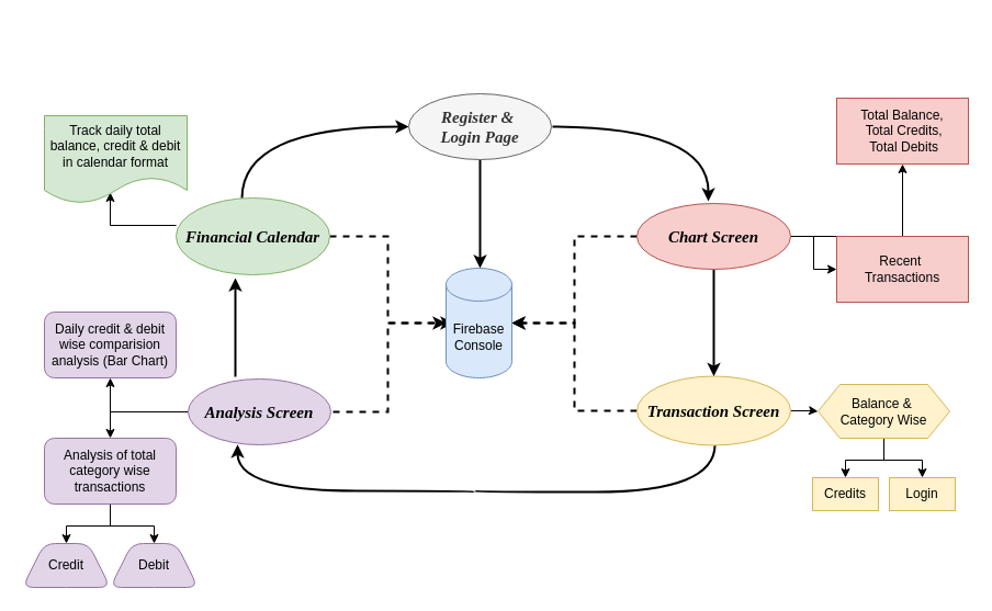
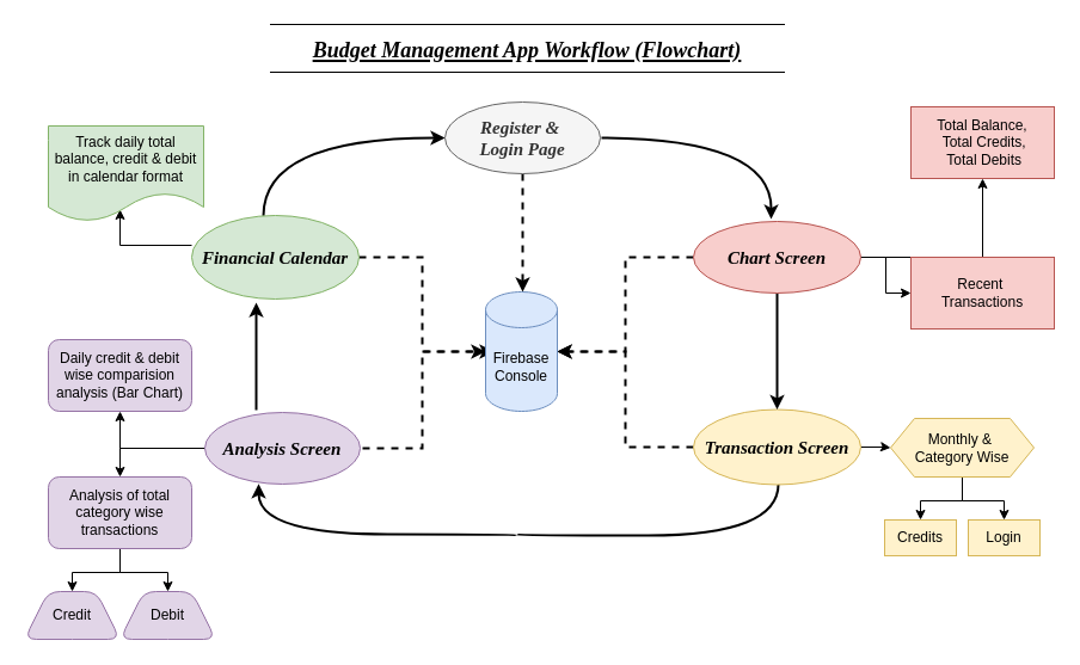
+ <mxCell id="38" value="&lt;h1&gt;&lt;b&gt;&lt;i&gt;&lt;u&gt;&lt;font face=&quot;Comic Sans MS&quot; style=&quot;font-size: 18px;&quot;&gt;Budget Management App Workflow (Flowchart)&lt;/font&gt;&lt;/u&gt;&lt;/i&gt;&lt;/b&gt;&lt;/h1&gt;" style="shape=partialRectangle;whiteSpace=wrap;html=1;left=0;right=0;fillColor=none;" vertex="1" parent="1"><mxGeometry x="226" y="20" width="430" height="40" as="geometry" /></mxCell>
- <mxCell id="2" value="" style="edgeStyle=orthogonalEdgeStyle;rounded=0;orthogonalLoop=1;jettySize=auto;html=1;dashed=0;strokeWidth=2;" parent="1" source="22" target="7" edge="1"><mxGeometry relative="1" as="geometry"><Array as="points"><mxPoint x="440" y="245" /><mxPoint x="440" y="245" /></Array></mxGeometry></mxCell>
+ <mxCell id="2" value="" style="edgeStyle=orthogonalEdgeStyle;rounded=0;orthogonalLoop=1;jettySize=auto;html=1;dashed=1;strokeWidth=2;" parent="1" source="22" target="7" edge="1"><mxGeometry relative="1" as="geometry"><Array as="points"><mxPoint x="440" y="245" /><mxPoint x="440" y="245" /></Array></mxGeometry></mxCell>
- <mxCell id="28" value="Balance &amp;amp;&amp;nbsp;&lt;div&gt;Category Wise&lt;/div&gt;" style="shape=hexagon;perimeter=hexagonPerimeter2;whiteSpace=wrap;html=1;fixedSize=1;fillColor=#fff2cc;strokeColor=#d6b656;" parent="1" vertex="1"><mxGeometry x="745" y="350" width="120" height="49" as="geometry" /></mxCell>
+ <mxCell id="28" value="Monthly &amp;amp;&amp;nbsp;&lt;div&gt;Category Wise&lt;/div&gt;" style="shape=hexagon;perimeter=hexagonPerimeter2;whiteSpace=wrap;html=1;fixedSize=1;fillColor=#fff2cc;strokeColor=#d6b656;" parent="1" vertex="1"><mxGeometry x="745" y="350" width="120" height="49" as="geometry" /></mxCell>
